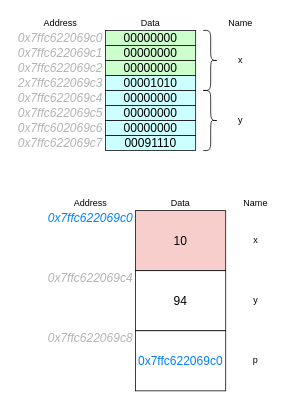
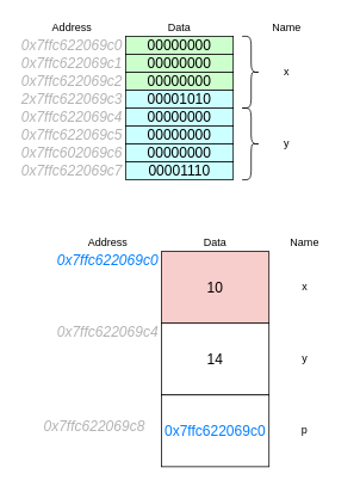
- <mxCell id="17" value="&lt;span style=&quot;font-family: &amp;#34;trebuchet ms&amp;#34; , &amp;#34;verdana&amp;#34; , &amp;#34;arial&amp;#34; , sans-serif ; font-size: 16px&quot;&gt;00091110&lt;/span&gt;" style="rounded=0;whiteSpace=wrap;html=1;fillColor=#CCFFFF;" vertex="1" parent="1"><mxGeometry x="140" y="180" width="120" height="20" as="geometry" /></mxCell>
+ <mxCell id="17" value="&lt;span style=&quot;font-family: &amp;#34;trebuchet ms&amp;#34; , &amp;#34;verdana&amp;#34; , &amp;#34;arial&amp;#34; , sans-serif ; font-size: 16px&quot;&gt;00001110&lt;/span&gt;" style="rounded=0;whiteSpace=wrap;html=1;fillColor=#CCFFFF;" vertex="1" parent="1"><mxGeometry x="140" y="180" width="120" height="20" as="geometry" /></mxCell>
- <mxCell id="25" value="&lt;span style=&quot;font-family: &amp;#34;trebuchet ms&amp;#34; , &amp;#34;verdana&amp;#34; , &amp;#34;arial&amp;#34; , sans-serif ; font-size: 16px&quot;&gt;94&lt;/span&gt;" style="rounded=0;whiteSpace=wrap;html=1;" vertex="1" parent="1"><mxGeometry x="180" y="360" width="120" height="80" as="geometry" /></mxCell>
+ <mxCell id="25" value="&lt;span style=&quot;font-family: &amp;#34;trebuchet ms&amp;#34; , &amp;#34;verdana&amp;#34; , &amp;#34;arial&amp;#34; , sans-serif ; font-size: 16px&quot;&gt;14&lt;/span&gt;" style="rounded=0;whiteSpace=wrap;html=1;" vertex="1" parent="1"><mxGeometry x="180" y="360" width="120" height="80" as="geometry" /></mxCell>
- <mxCell id="34" value="&lt;span style=&quot;font-family: &amp;#34;trebuchet ms&amp;#34; , &amp;#34;verdana&amp;#34; , &amp;#34;arial&amp;#34; , sans-serif ; font-size: 16px&quot;&gt;0x7ffc622069c8&lt;/span&gt;" style="rounded=0;whiteSpace=wrap;html=1;fillColor=none;strokeColor=none;fontStyle=2;fontColor=#B3B3B3;" vertex="1" parent="1"><mxGeometry x="60" y="440" width="120" height="20" as="geometry" /></mxCell>
+ <mxCell id="34" value="&lt;span style=&quot;font-family: &amp;#34;trebuchet ms&amp;#34; , &amp;#34;verdana&amp;#34; , &amp;#34;arial&amp;#34; , sans-serif ; font-size: 16px&quot;&gt;0x7ffc622069c8&lt;/span&gt;" style="rounded=0;whiteSpace=wrap;html=1;fillColor=none;strokeColor=none;fontStyle=2;fontColor=#B3B3B3;" vertex="1" parent="1"><mxGeometry x="45" y="465" width="120" height="20" as="geometry" /></mxCell>
